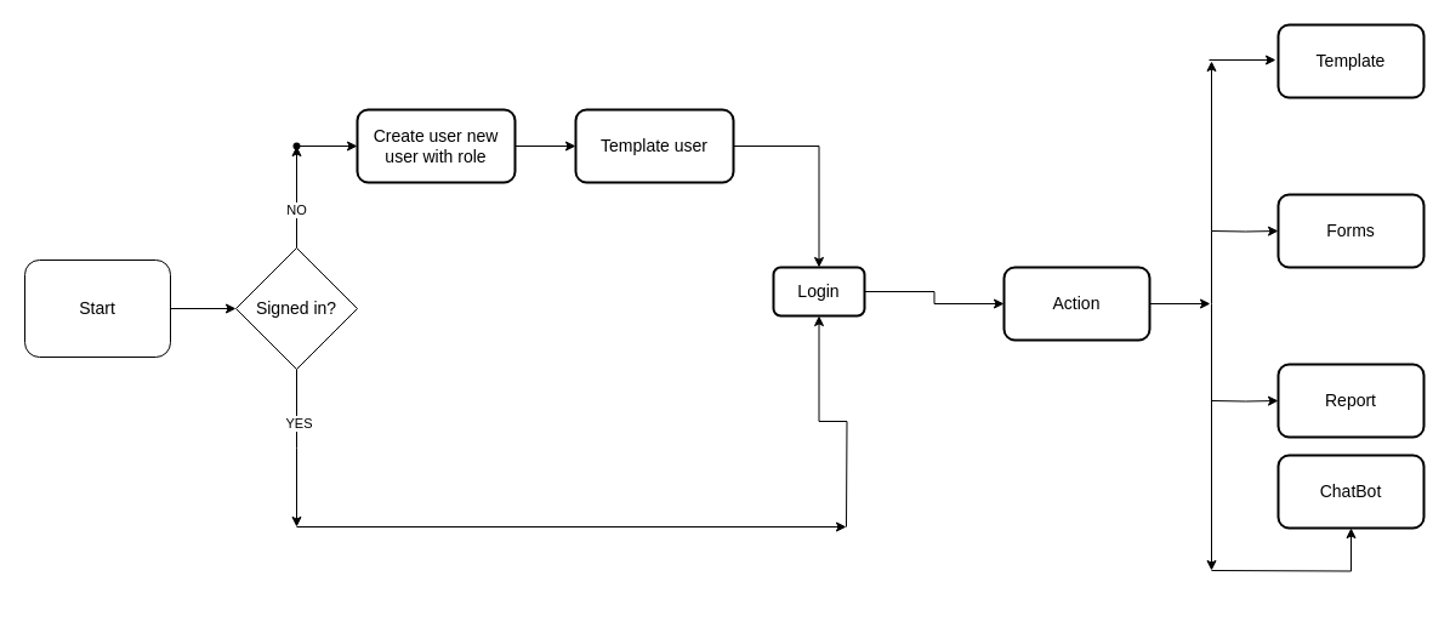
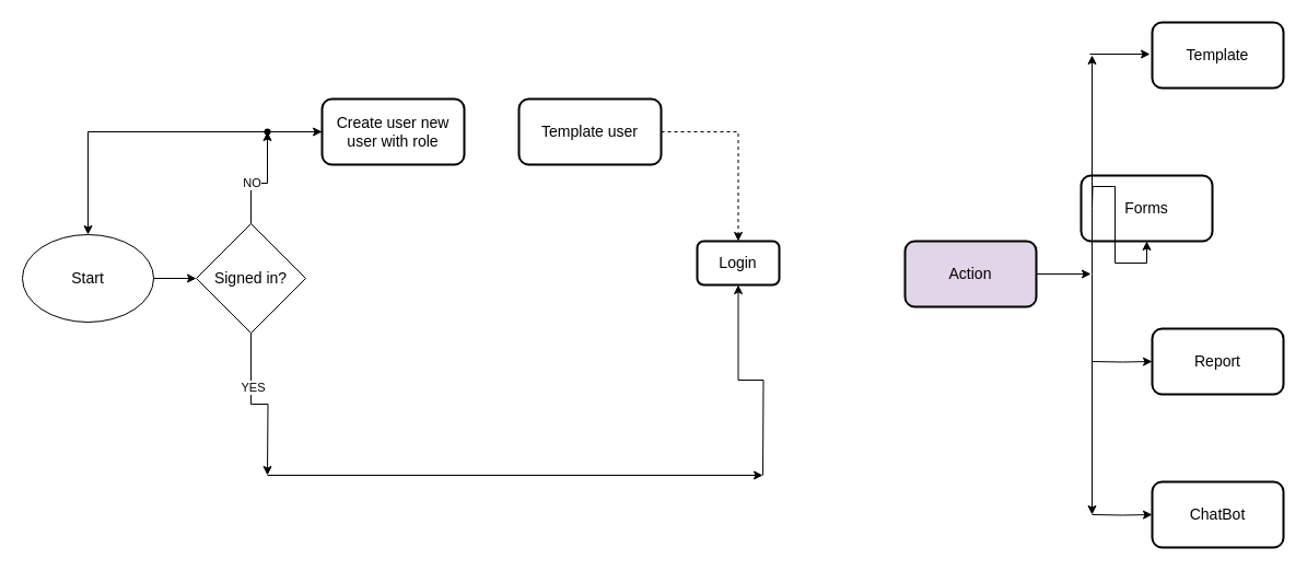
- <mxCell id="10" value="" style="edgeStyle=orthogonalEdgeStyle;rounded=0;orthogonalLoop=1;jettySize=auto;html=1;" edge="1" parent="1" source="11" target="12"><mxGeometry relative="1" as="geometry" /></mxCell>
+ <mxCell id="10" value="" style="edgeStyle=orthogonalEdgeStyle;rounded=0;orthogonalLoop=1;jettySize=auto;html=1;" edge="1" parent="1" source="11" target="3"><mxGeometry relative="1" as="geometry" /></mxCell>
- <mxCell id="13" style="edgeStyle=orthogonalEdgeStyle;rounded=0;orthogonalLoop=1;jettySize=auto;html=1;" edge="1" parent="1" source="12" target="16"><mxGeometry relative="1" as="geometry"><mxPoint x="712.04" y="131.02" as="targetPoint" /></mxGeometry></mxCell>
+ <mxCell id="13" style="edgeStyle=orthogonalEdgeStyle;rounded=0;orthogonalLoop=1;jettySize=auto;html=1;dashed=1;" edge="1" parent="1" source="12" target="16"><mxGeometry relative="1" as="geometry"><mxPoint x="712.04" y="131.02" as="targetPoint" /></mxGeometry></mxCell>
- <mxCell id="19" value="&lt;font style=&quot;font-size: 14px;&quot;&gt;Forms&lt;/font&gt;" style="rounded=1;whiteSpace=wrap;html=1;strokeWidth=2;" vertex="1" parent="1"><mxGeometry x="1053" y="160" width="120" height="60" as="geometry" /></mxCell>
+ <mxCell id="19" value="&lt;font style=&quot;font-size: 14px;&quot;&gt;Forms&lt;/font&gt;" style="rounded=1;whiteSpace=wrap;html=1;strokeWidth=2;" vertex="1" parent="1"><mxGeometry x="988" y="160" width="120" height="60" as="geometry" /></mxCell>
- <mxCell id="15" value="" style="edgeStyle=orthogonalEdgeStyle;rounded=0;orthogonalLoop=1;jettySize=auto;html=1;" edge="1" parent="1" source="16" target="17"><mxGeometry relative="1" as="geometry" /></mxCell>
- <mxCell id="17" value="&lt;font style=&quot;font-size: 14px;&quot;&gt;Action&lt;/font&gt;" style="rounded=1;whiteSpace=wrap;html=1;strokeWidth=2;" vertex="1" parent="1"><mxGeometry x="827" y="220" width="120" height="60" as="geometry" /></mxCell>
+ <mxCell id="17" value="&lt;font style=&quot;font-size: 14px;&quot;&gt;Action&lt;/font&gt;" style="rounded=1;whiteSpace=wrap;html=1;strokeWidth=2;fillColor=#e1d5e7;" vertex="1" parent="1"><mxGeometry x="827" y="220" width="120" height="60" as="geometry" /></mxCell>
- <mxCell id="3" value="&lt;font style=&quot;font-size: 14px;&quot;&gt;Start&lt;/font&gt;" style="whiteSpace=wrap;html=1;rounded=1;" vertex="1" parent="1"><mxGeometry x="20" y="214" width="120" height="80" as="geometry" /></mxCell>
+ <mxCell id="3" value="&lt;font style=&quot;font-size: 14px;&quot;&gt;Start&lt;/font&gt;" style="ellipse;whiteSpace=wrap;html=1;" vertex="1" parent="1"><mxGeometry x="20" y="214" width="120" height="80" as="geometry" /></mxCell>
- <mxCell id="8" value="&lt;font style=&quot;font-size: 14px;&quot;&gt;Signed in?&lt;/font&gt;" style="rhombus;whiteSpace=wrap;html=1;" vertex="1" parent="1"><mxGeometry x="194" y="204" width="100" height="100" as="geometry" /></mxCell>
+ <mxCell id="8" value="&lt;font style=&quot;font-size: 14px;&quot;&gt;Signed in?&lt;/font&gt;" style="rhombus;whiteSpace=wrap;html=1;" vertex="1" parent="1"><mxGeometry x="179" y="204" width="100" height="100" as="geometry" /></mxCell>
- <mxCell id="21" value="&lt;font style=&quot;font-size: 14px;&quot;&gt;ChatBot&lt;/font&gt;" style="rounded=1;whiteSpace=wrap;html=1;strokeWidth=2;" vertex="1" parent="1"><mxGeometry x="1053" y="375" width="120" height="60" as="geometry" /></mxCell>
+ <mxCell id="21" value="&lt;font style=&quot;font-size: 14px;&quot;&gt;ChatBot&lt;/font&gt;" style="rounded=1;whiteSpace=wrap;html=1;strokeWidth=2;" vertex="1" parent="1"><mxGeometry x="1053" y="440" width="120" height="60" as="geometry" /></mxCell>
